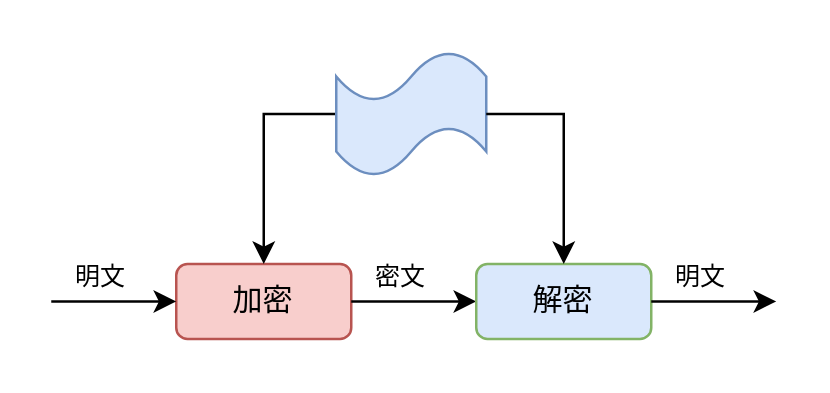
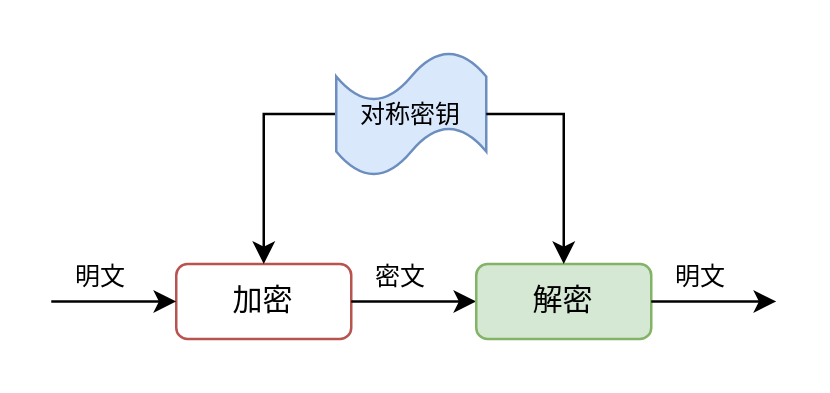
+ <mxCell id="13" value="对称密钥" style="text;html=1;strokeColor=none;fillColor=none;align=center;verticalAlign=middle;whiteSpace=wrap;rounded=0;fontSize=10;" vertex="1" parent="1"><mxGeometry x="139" y="35" width="50" height="20" as="geometry" /></mxCell>
- <mxCell id="2" value="加密" style="rounded=1;whiteSpace=wrap;html=1;fillColor=#f8cecc;strokeColor=#b85450;" vertex="1" parent="1"><mxGeometry x="70" y="105" width="70" height="30" as="geometry" /></mxCell>
+ <mxCell id="2" value="加密" style="rounded=1;whiteSpace=wrap;html=1;fillColor=#ffffff;strokeColor=#b85450;" vertex="1" parent="1"><mxGeometry x="70" y="105" width="70" height="30" as="geometry" /></mxCell>
- <mxCell id="7" value="解密" style="rounded=1;whiteSpace=wrap;html=1;fillColor=#dae8fc;strokeColor=#82b366;" vertex="1" parent="1"><mxGeometry x="190" y="105" width="70" height="30" as="geometry" /></mxCell>
+ <mxCell id="7" value="解密" style="rounded=1;whiteSpace=wrap;html=1;fillColor=#d5e8d4;strokeColor=#82b366;" vertex="1" parent="1"><mxGeometry x="190" y="105" width="70" height="30" as="geometry" /></mxCell>
